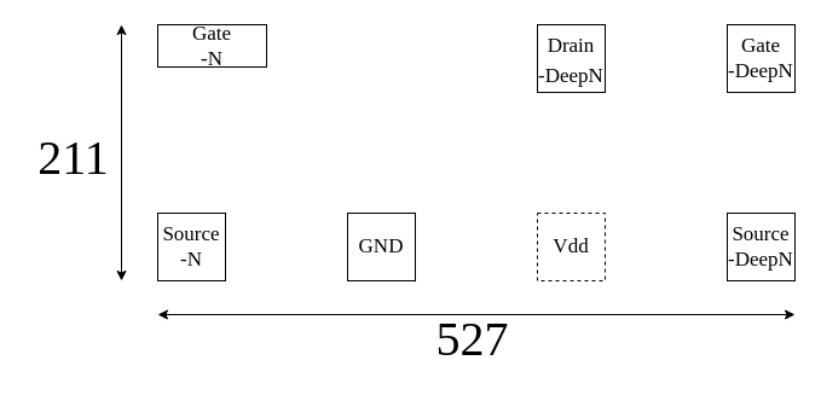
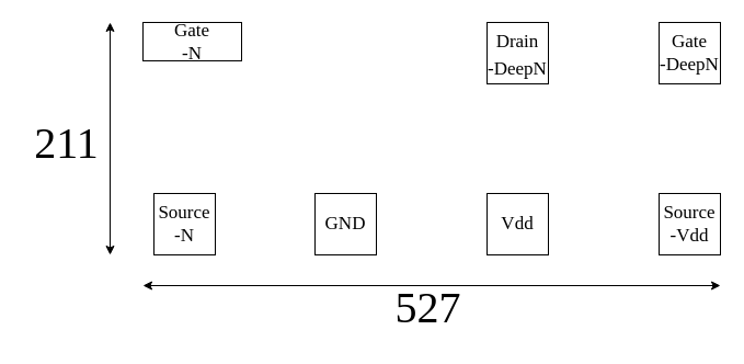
- <mxCell id="5" value="Source&lt;br&gt;-N" style="rounded=0;whiteSpace=wrap;html=1;fontFamily=Times New Roman;fontSize=17;" parent="1" vertex="1"><mxGeometry x="130" y="176" width="56" height="56" as="geometry" /></mxCell>
+ <mxCell id="5" value="Source&lt;br&gt;-N" style="rounded=0;whiteSpace=wrap;html=1;fontFamily=Times New Roman;fontSize=17;" parent="1" vertex="1"><mxGeometry x="140" y="176" width="56" height="56" as="geometry" /></mxCell>
- <mxCell id="7" value="Vdd" style="rounded=0;whiteSpace=wrap;html=1;fontFamily=Times New Roman;fontSize=17;dashed=1;" parent="1" vertex="1"><mxGeometry x="444" y="176" width="56" height="56" as="geometry" /></mxCell>
+ <mxCell id="7" value="Vdd" style="rounded=0;whiteSpace=wrap;html=1;fontFamily=Times New Roman;fontSize=17;" parent="1" vertex="1"><mxGeometry x="444" y="176" width="56" height="56" as="geometry" /></mxCell>
- <mxCell id="8" value="Source&lt;br&gt;-DeepN" style="rounded=0;whiteSpace=wrap;html=1;fontFamily=Times New Roman;fontSize=17;" parent="1" vertex="1"><mxGeometry x="601" y="176" width="56" height="56" as="geometry" /></mxCell>
+ <mxCell id="8" value="Source&lt;br&gt;-Vdd" style="rounded=0;whiteSpace=wrap;html=1;fontFamily=Times New Roman;fontSize=17;" parent="1" vertex="1"><mxGeometry x="601" y="176" width="56" height="56" as="geometry" /></mxCell>
